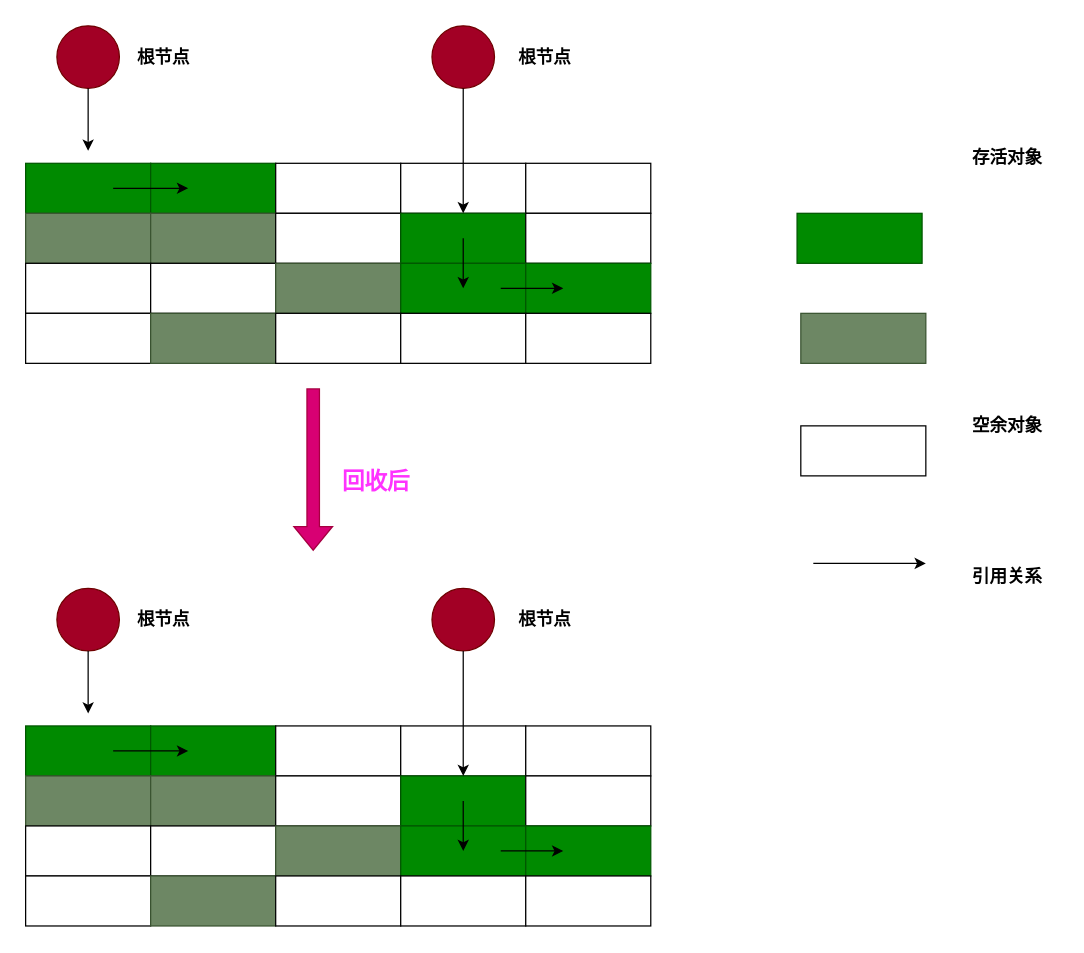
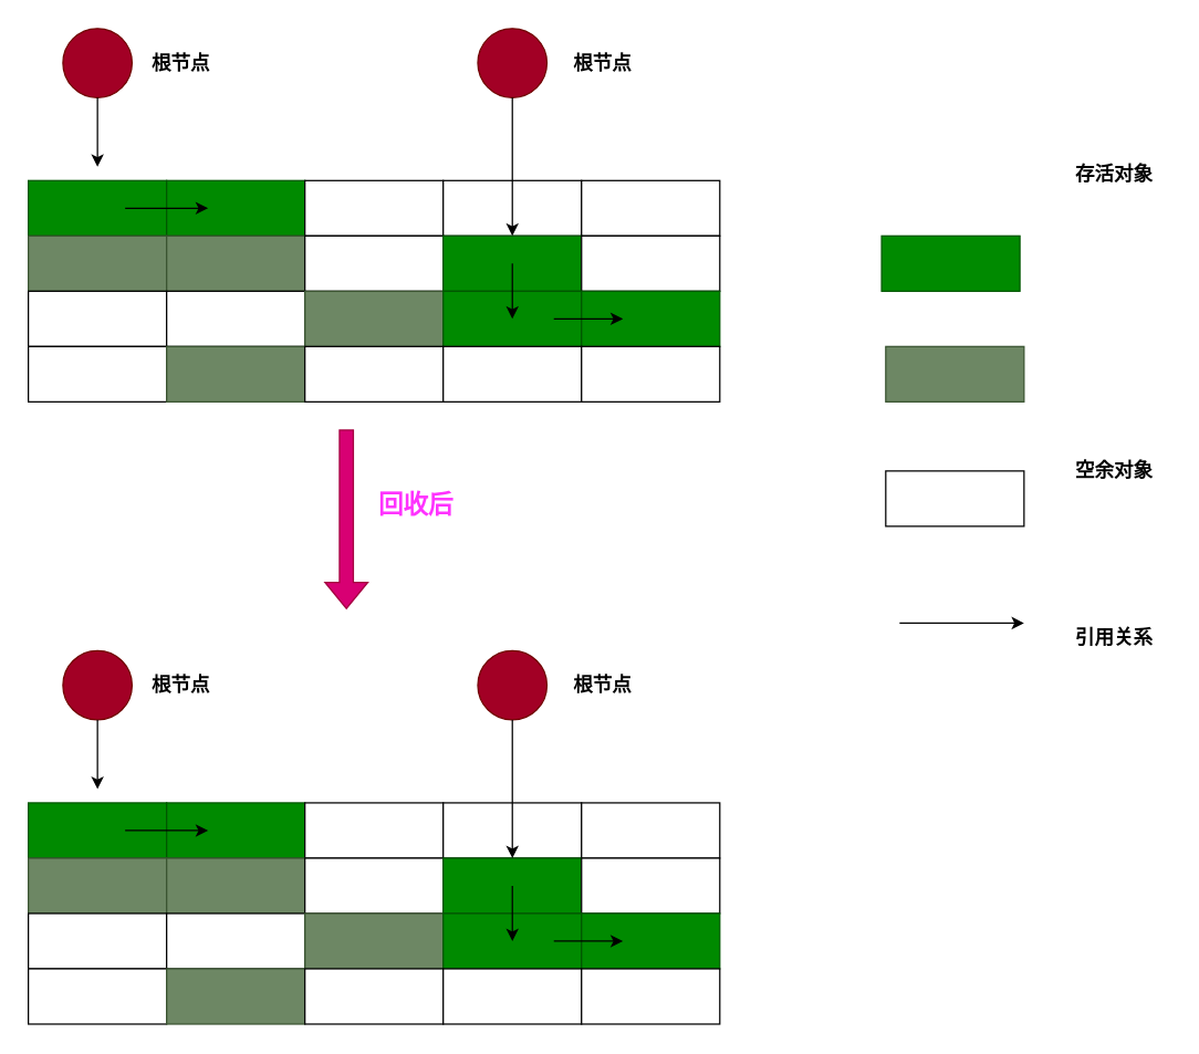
- <mxCell id="35" value="&lt;font style=&quot;font-size: 18px;&quot;&gt;回收后&lt;/font&gt;" style="text;html=1;align=center;verticalAlign=middle;resizable=0;points=[];autosize=1;strokeColor=none;fillColor=none;fontSize=14;fontStyle=1;fontColor=#FF33FF;" vertex="1" parent="1"><mxGeometry x="260" y="365" width="80" height="40" as="geometry" /></mxCell>
+ <mxCell id="35" value="&lt;font style=&quot;font-size: 18px;&quot;&gt;回收后&lt;/font&gt;" style="text;html=1;align=center;verticalAlign=middle;resizable=0;points=[];autosize=1;strokeColor=none;fillColor=none;fontSize=14;fontStyle=1;fontColor=#FF33FF;" vertex="1" parent="1"><mxGeometry x="260" y="345" width="80" height="40" as="geometry" /></mxCell>
